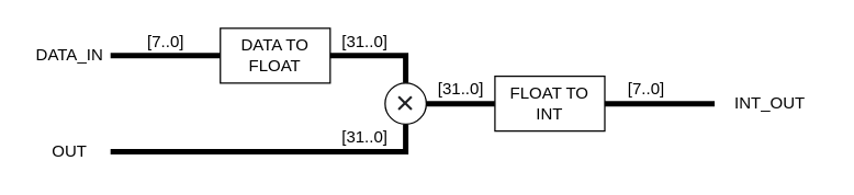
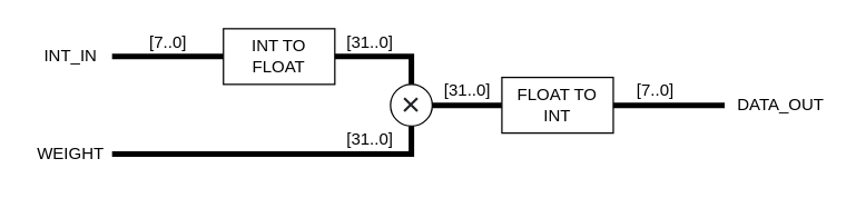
- <mxCell id="4" value="DATA_IN" style="text;html=1;align=center;verticalAlign=middle;resizable=0;points=[];autosize=1;strokeColor=none;" vertex="1" parent="1"><mxGeometry x="20" y="30" width="60" height="20" as="geometry" /></mxCell>
+ <mxCell id="4" value="INT_IN" style="text;html=1;align=center;verticalAlign=middle;resizable=0;points=[];autosize=1;strokeColor=none;" vertex="1" parent="1"><mxGeometry x="20" y="30" width="60" height="20" as="geometry" /></mxCell>
- <mxCell id="2" value="DATA TO FLOAT" style="rounded=0;whiteSpace=wrap;html=1;" vertex="1" parent="1"><mxGeometry x="160" y="20" width="80" height="40" as="geometry" /></mxCell>
+ <mxCell id="2" value="INT TO FLOAT" style="rounded=0;whiteSpace=wrap;html=1;" vertex="1" parent="1"><mxGeometry x="160" y="20" width="80" height="40" as="geometry" /></mxCell>
- <mxCell id="12" value="INT_OUT" style="text;html=1;align=center;verticalAlign=middle;resizable=0;points=[];autosize=1;strokeColor=none;" vertex="1" parent="1"><mxGeometry x="520" y="65" width="80" height="20" as="geometry" /></mxCell>
+ <mxCell id="12" value="DATA_OUT" style="text;html=1;align=center;verticalAlign=middle;resizable=0;points=[];autosize=1;strokeColor=none;" vertex="1" parent="1"><mxGeometry x="520" y="65" width="80" height="20" as="geometry" /></mxCell>
- <mxCell id="8" value="OUT" style="text;html=1;align=center;verticalAlign=middle;resizable=0;points=[];autosize=1;strokeColor=none;" vertex="1" parent="1"><mxGeometry x="20" y="100" width="60" height="20" as="geometry" /></mxCell>
+ <mxCell id="8" value="WEIGHT" style="text;html=1;align=center;verticalAlign=middle;resizable=0;points=[];autosize=1;strokeColor=none;" vertex="1" parent="1"><mxGeometry x="20" y="100" width="60" height="20" as="geometry" /></mxCell>
